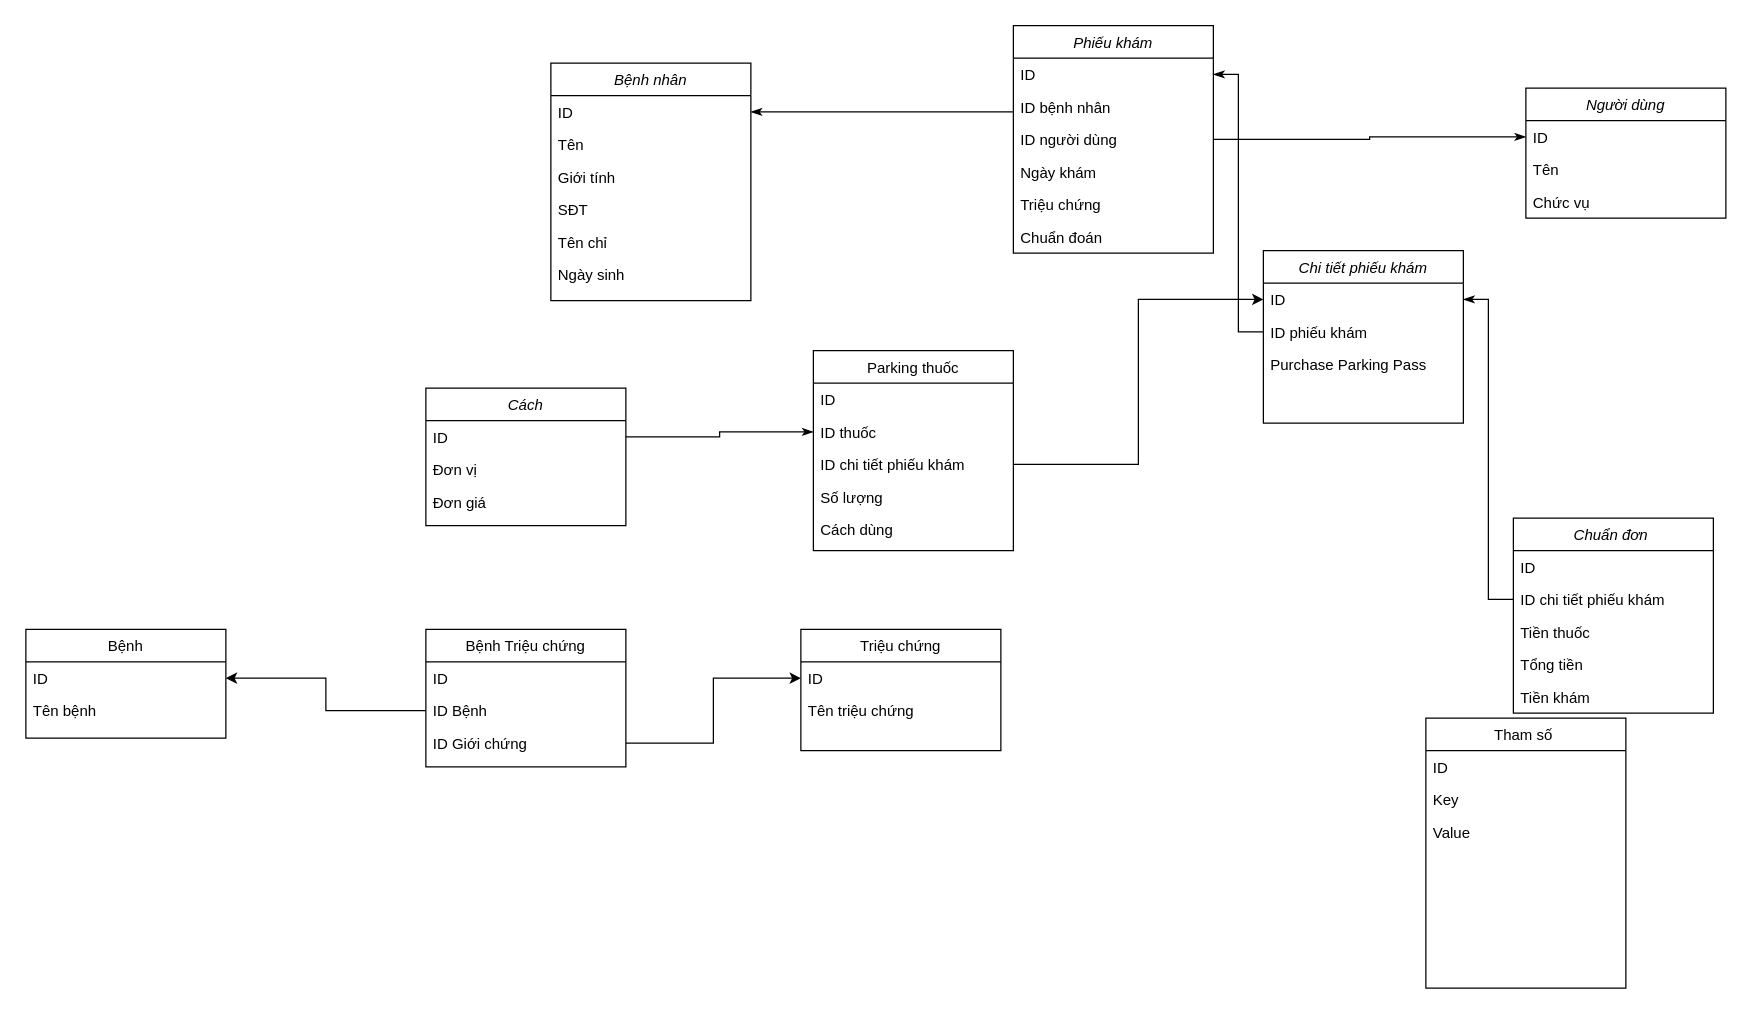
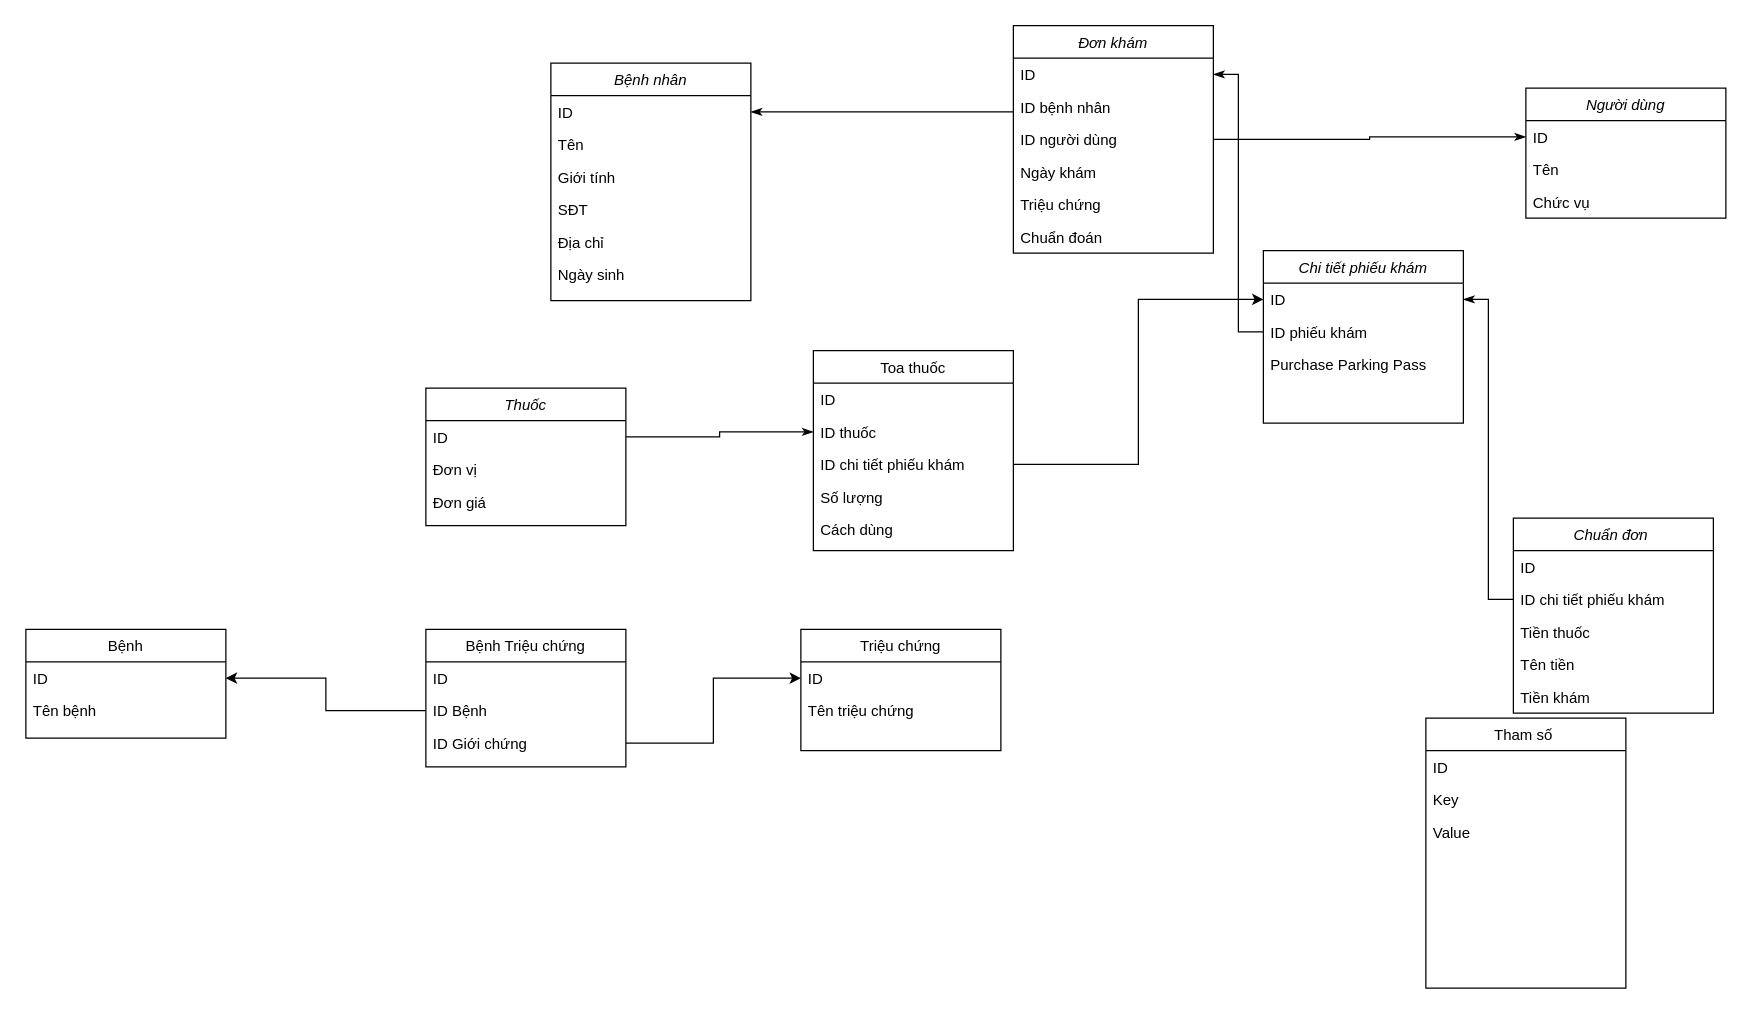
- <mxCell id="15" value="Phiếu khám" style="swimlane;fontStyle=2;align=center;verticalAlign=top;childLayout=stackLayout;horizontal=1;startSize=26;horizontalStack=0;resizeParent=1;resizeLast=0;collapsible=1;marginBottom=0;rounded=0;shadow=0;strokeWidth=1;" parent="1" vertex="1"><mxGeometry x="810" y="20" width="160" height="182" as="geometry"><mxRectangle x="230" y="140" width="160" height="26" as="alternateBounds" /></mxGeometry></mxCell>
+ <mxCell id="15" value="Đơn khám" style="swimlane;fontStyle=2;align=center;verticalAlign=top;childLayout=stackLayout;horizontal=1;startSize=26;horizontalStack=0;resizeParent=1;resizeLast=0;collapsible=1;marginBottom=0;rounded=0;shadow=0;strokeWidth=1;" parent="1" vertex="1"><mxGeometry x="810" y="20" width="160" height="182" as="geometry"><mxRectangle x="230" y="140" width="160" height="26" as="alternateBounds" /></mxGeometry></mxCell>
- <mxCell id="13" value="Tên chỉ" style="text;align=left;verticalAlign=top;spacingLeft=4;spacingRight=4;overflow=hidden;rotatable=0;points=[[0,0.5],[1,0.5]];portConstraint=eastwest;" vertex="1" parent="8"><mxGeometry y="130" width="160" height="26" as="geometry" /></mxCell>
+ <mxCell id="13" value="Địa chỉ" style="text;align=left;verticalAlign=top;spacingLeft=4;spacingRight=4;overflow=hidden;rotatable=0;points=[[0,0.5],[1,0.5]];portConstraint=eastwest;" vertex="1" parent="8"><mxGeometry y="130" width="160" height="26" as="geometry" /></mxCell>
- <mxCell id="26" value="Parking thuốc" style="swimlane;fontStyle=0;align=center;verticalAlign=top;childLayout=stackLayout;horizontal=1;startSize=26;horizontalStack=0;resizeParent=1;resizeLast=0;collapsible=1;marginBottom=0;rounded=0;shadow=0;strokeWidth=1;" parent="1" vertex="1"><mxGeometry x="650" y="280" width="160" height="160" as="geometry"><mxRectangle x="130" y="380" width="160" height="26" as="alternateBounds" /></mxGeometry></mxCell>
+ <mxCell id="26" value="Toa thuốc" style="swimlane;fontStyle=0;align=center;verticalAlign=top;childLayout=stackLayout;horizontal=1;startSize=26;horizontalStack=0;resizeParent=1;resizeLast=0;collapsible=1;marginBottom=0;rounded=0;shadow=0;strokeWidth=1;" parent="1" vertex="1"><mxGeometry x="650" y="280" width="160" height="160" as="geometry"><mxRectangle x="130" y="380" width="160" height="26" as="alternateBounds" /></mxGeometry></mxCell>
- <mxCell id="43" value="Cách" style="swimlane;fontStyle=2;align=center;verticalAlign=top;childLayout=stackLayout;horizontal=1;startSize=26;horizontalStack=0;resizeParent=1;resizeLast=0;collapsible=1;marginBottom=0;rounded=0;shadow=0;strokeWidth=1;" parent="1" vertex="1"><mxGeometry x="340" y="310" width="160" height="110" as="geometry"><mxRectangle x="230" y="140" width="160" height="26" as="alternateBounds" /></mxGeometry></mxCell>
+ <mxCell id="43" value="Thuốc" style="swimlane;fontStyle=2;align=center;verticalAlign=top;childLayout=stackLayout;horizontal=1;startSize=26;horizontalStack=0;resizeParent=1;resizeLast=0;collapsible=1;marginBottom=0;rounded=0;shadow=0;strokeWidth=1;" parent="1" vertex="1"><mxGeometry x="340" y="310" width="160" height="110" as="geometry"><mxRectangle x="230" y="140" width="160" height="26" as="alternateBounds" /></mxGeometry></mxCell>
- <mxCell id="52" value="Tổng tiền" style="text;align=left;verticalAlign=top;spacingLeft=4;spacingRight=4;overflow=hidden;rotatable=0;points=[[0,0.5],[1,0.5]];portConstraint=eastwest;" parent="48" vertex="1"><mxGeometry y="104" width="160" height="26" as="geometry" /></mxCell>
+ <mxCell id="52" value="Tên tiền" style="text;align=left;verticalAlign=top;spacingLeft=4;spacingRight=4;overflow=hidden;rotatable=0;points=[[0,0.5],[1,0.5]];portConstraint=eastwest;" parent="48" vertex="1"><mxGeometry y="104" width="160" height="26" as="geometry" /></mxCell>
